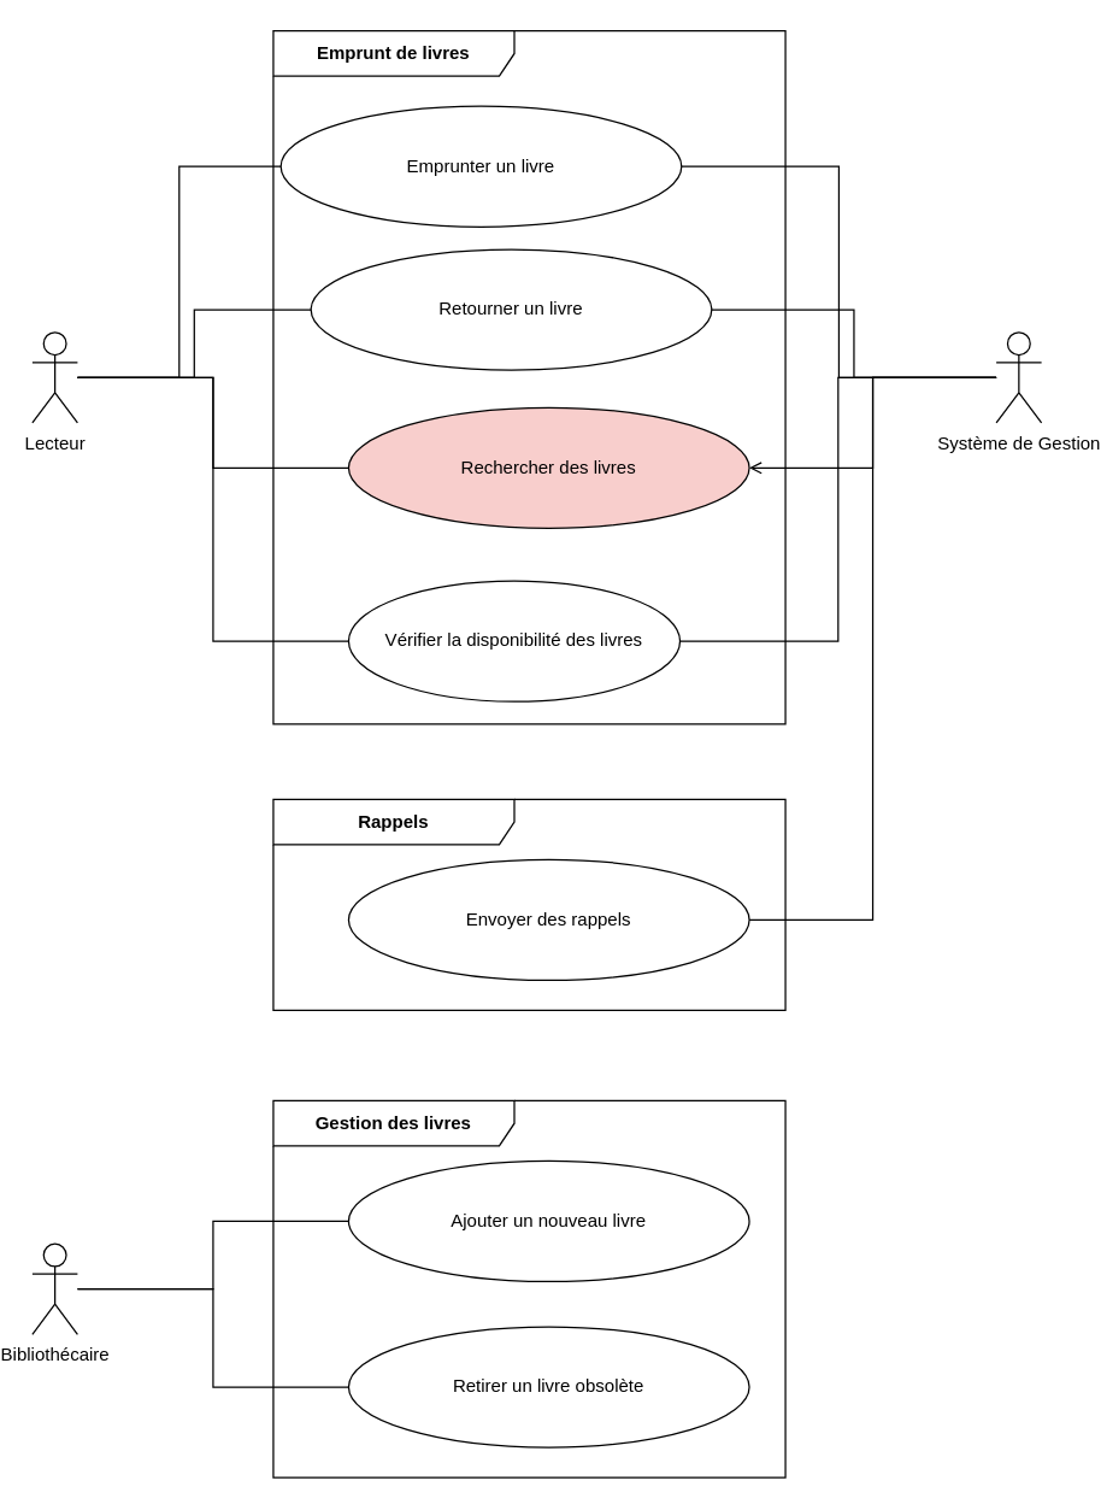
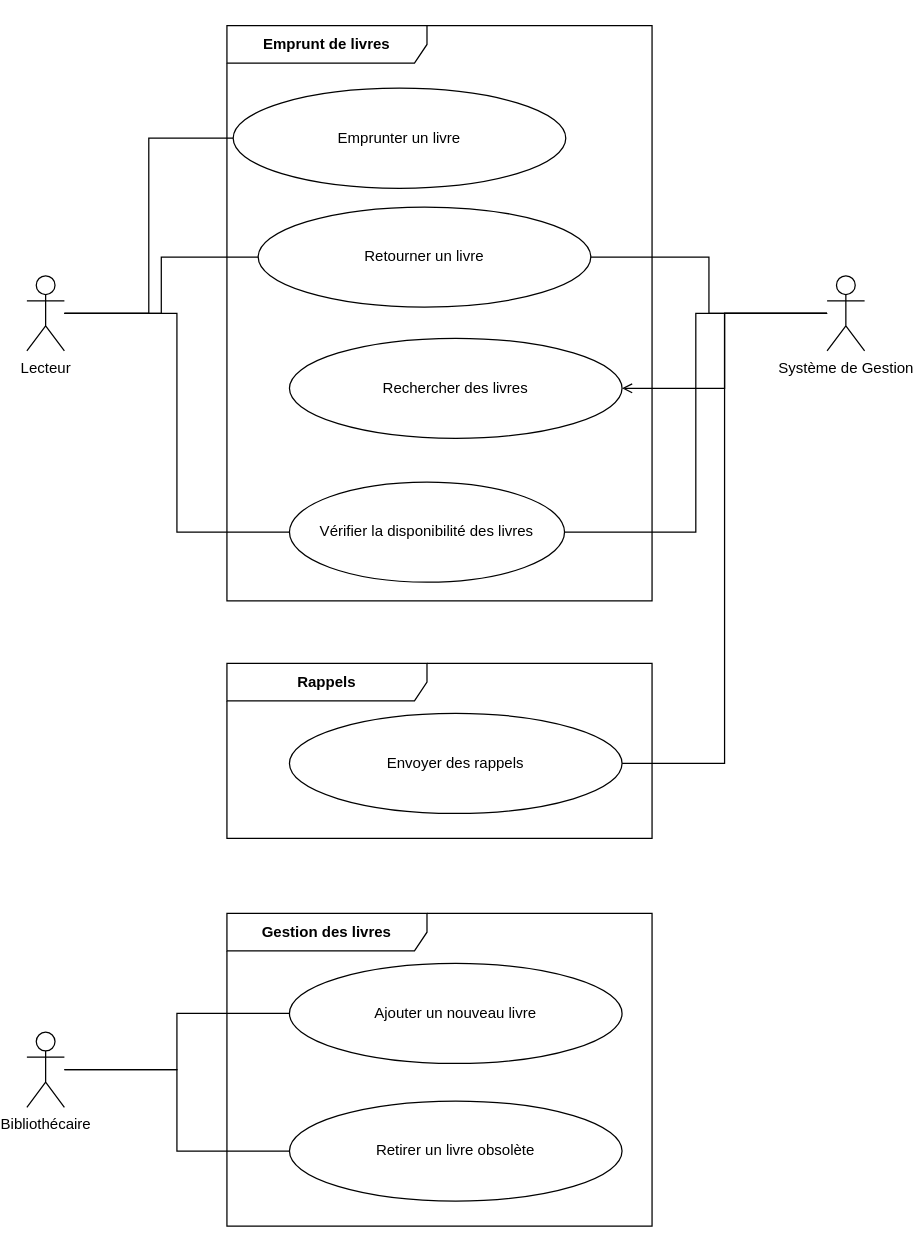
- <mxCell id="12" style="edgeStyle=orthogonalEdgeStyle;rounded=0;orthogonalLoop=1;jettySize=auto;html=1;entryX=1;entryY=0.5;entryDx=0;entryDy=0;endArrow=none;endFill=0;" edge="1" parent="1" source="15" target="20"><mxGeometry relative="1" as="geometry" /></mxCell>
- <mxCell id="4" style="edgeStyle=orthogonalEdgeStyle;rounded=0;orthogonalLoop=1;jettySize=auto;html=1;entryX=0;entryY=0.5;entryDx=0;entryDy=0;endArrow=none;endFill=0;" parent="1" source="6" target="22" edge="1"><mxGeometry relative="1" as="geometry" /></mxCell>
- <mxCell id="22" value="Rechercher des livres" style="ellipse;whiteSpace=wrap;html=1;fillColor=#f8cecc;" parent="19" vertex="1"><mxGeometry x="50" y="250" width="266" height="80" as="geometry" /></mxCell>
+ <mxCell id="22" value="Rechercher des livres" style="ellipse;whiteSpace=wrap;html=1;" parent="19" vertex="1"><mxGeometry x="50" y="250" width="266" height="80" as="geometry" /></mxCell>
